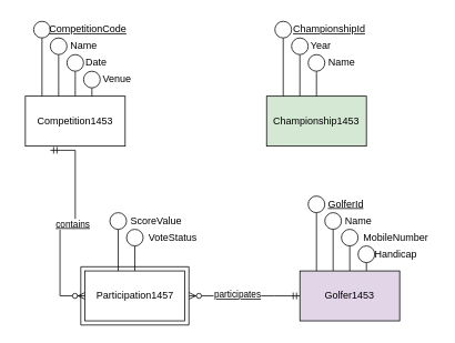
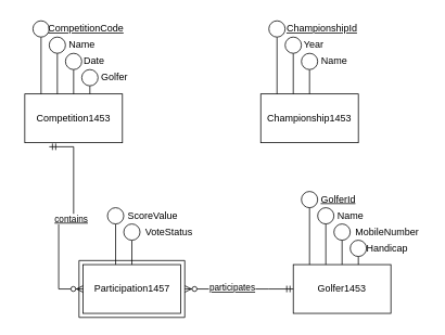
- <mxCell id="39" value="Venue" style="text;html=1;align=center;verticalAlign=middle;resizable=0;points=[];autosize=1;strokeColor=none;fillColor=none;" vertex="1" parent="1"><mxGeometry x="110" y="80" width="60" height="30" as="geometry" /></mxCell>
+ <mxCell id="39" value="Golfer" style="text;html=1;align=center;verticalAlign=middle;resizable=0;points=[];autosize=1;strokeColor=none;fillColor=none;" vertex="1" parent="1"><mxGeometry x="110" y="80" width="60" height="30" as="geometry" /></mxCell>
- <mxCell id="40" value="Championship1453" style="rounded=0;whiteSpace=wrap;html=1;fillColor=#d5e8d4;" vertex="1" parent="1"><mxGeometry x="320" y="115" width="120" height="60" as="geometry" /></mxCell>
+ <mxCell id="40" value="Championship1453" style="rounded=0;whiteSpace=wrap;html=1;" vertex="1" parent="1"><mxGeometry x="320" y="115" width="120" height="60" as="geometry" /></mxCell>
- <mxCell id="9" value="Golfer1453" style="rounded=0;whiteSpace=wrap;html=1;fillColor=#e1d5e7;" vertex="1" parent="1"><mxGeometry x="360" y="325" width="120" height="60" as="geometry" /></mxCell>
+ <mxCell id="9" value="Golfer1453" style="rounded=0;whiteSpace=wrap;html=1;" vertex="1" parent="1"><mxGeometry x="360" y="325" width="120" height="60" as="geometry" /></mxCell>
